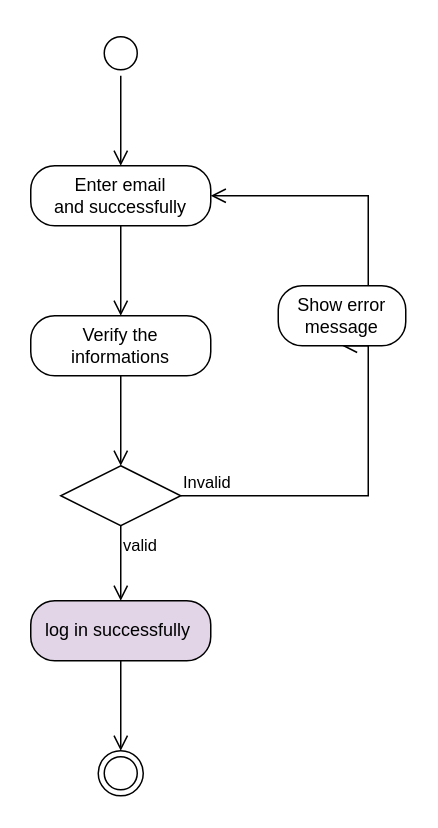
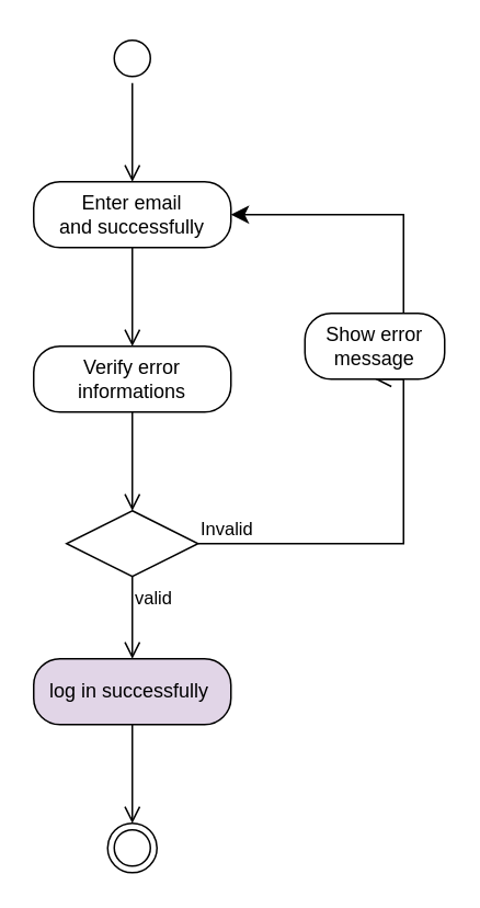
- <mxCell id="12" value="" style="edgeStyle=orthogonalEdgeStyle;html=1;verticalAlign=bottom;endArrow=open;endSize=8;rounded=0;entryX=1;entryY=0.5;entryDx=0;entryDy=0;labelBackgroundColor=none;fontColor=default;" edge="1" source="11" parent="1" target="4"><mxGeometry relative="1" as="geometry"><mxPoint x="245" y="290" as="targetPoint" /><Array as="points"><mxPoint x="245" y="130" /></Array></mxGeometry></mxCell>
+ <mxCell id="12" value="" style="edgeStyle=orthogonalEdgeStyle;html=1;verticalAlign=bottom;endArrow=classic;endSize=8;rounded=0;entryX=1;entryY=0.5;entryDx=0;entryDy=0;labelBackgroundColor=none;fontColor=default;" edge="1" source="11" parent="1" target="4"><mxGeometry relative="1" as="geometry"><mxPoint x="245" y="290" as="targetPoint" /><Array as="points"><mxPoint x="245" y="130" /></Array></mxGeometry></mxCell>
- <mxCell id="6" value="Verify the informations" style="rounded=1;whiteSpace=wrap;html=1;arcSize=40;labelBackgroundColor=none;" vertex="1" parent="1"><mxGeometry x="20" y="210" width="120" height="40" as="geometry" /></mxCell>
+ <mxCell id="6" value="Verify error informations" style="rounded=1;whiteSpace=wrap;html=1;arcSize=40;labelBackgroundColor=none;" vertex="1" parent="1"><mxGeometry x="20" y="210" width="120" height="40" as="geometry" /></mxCell>
